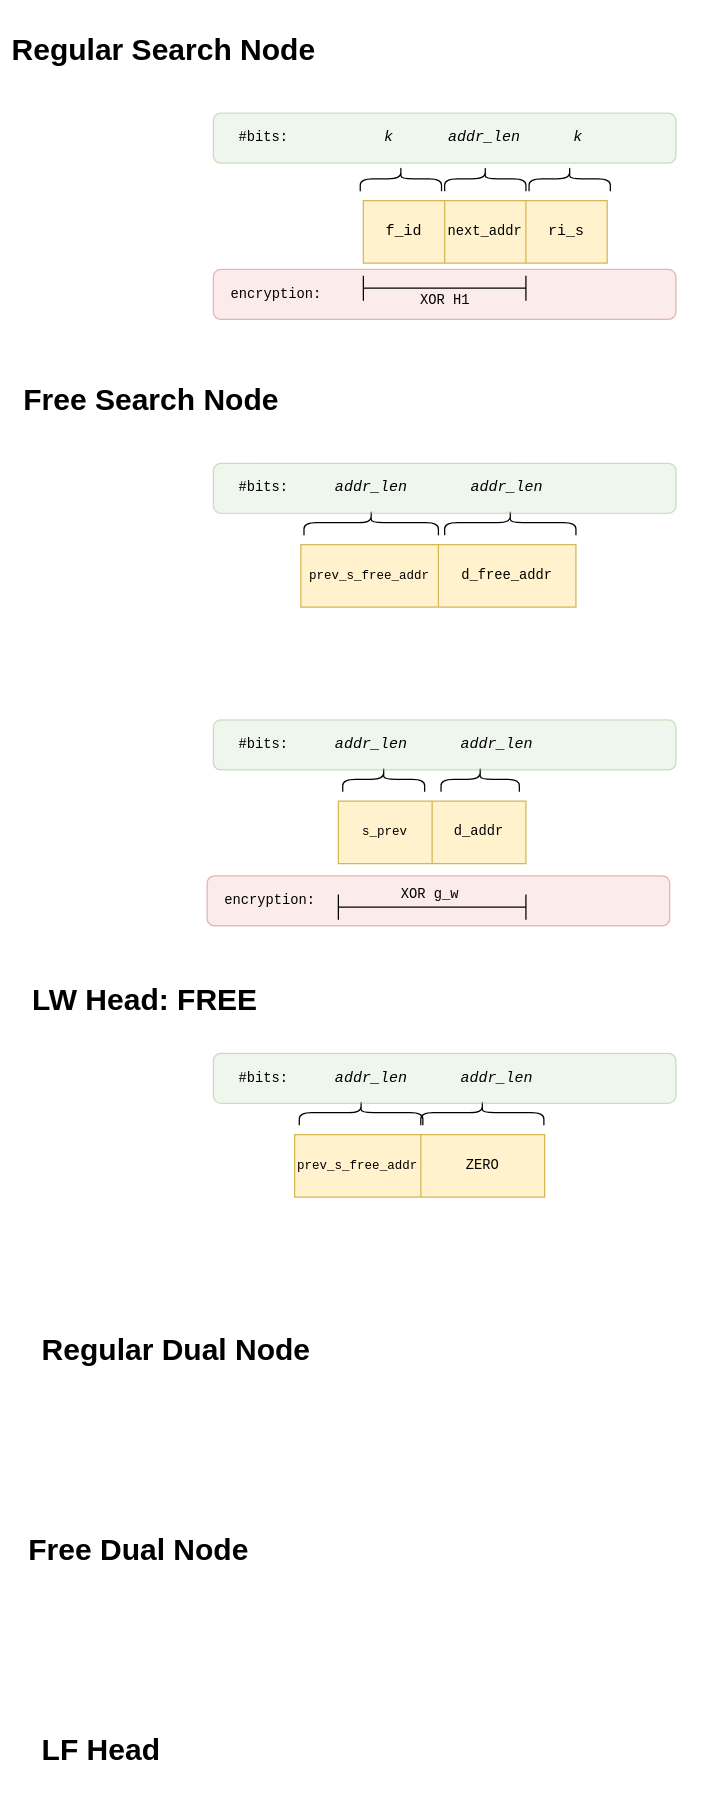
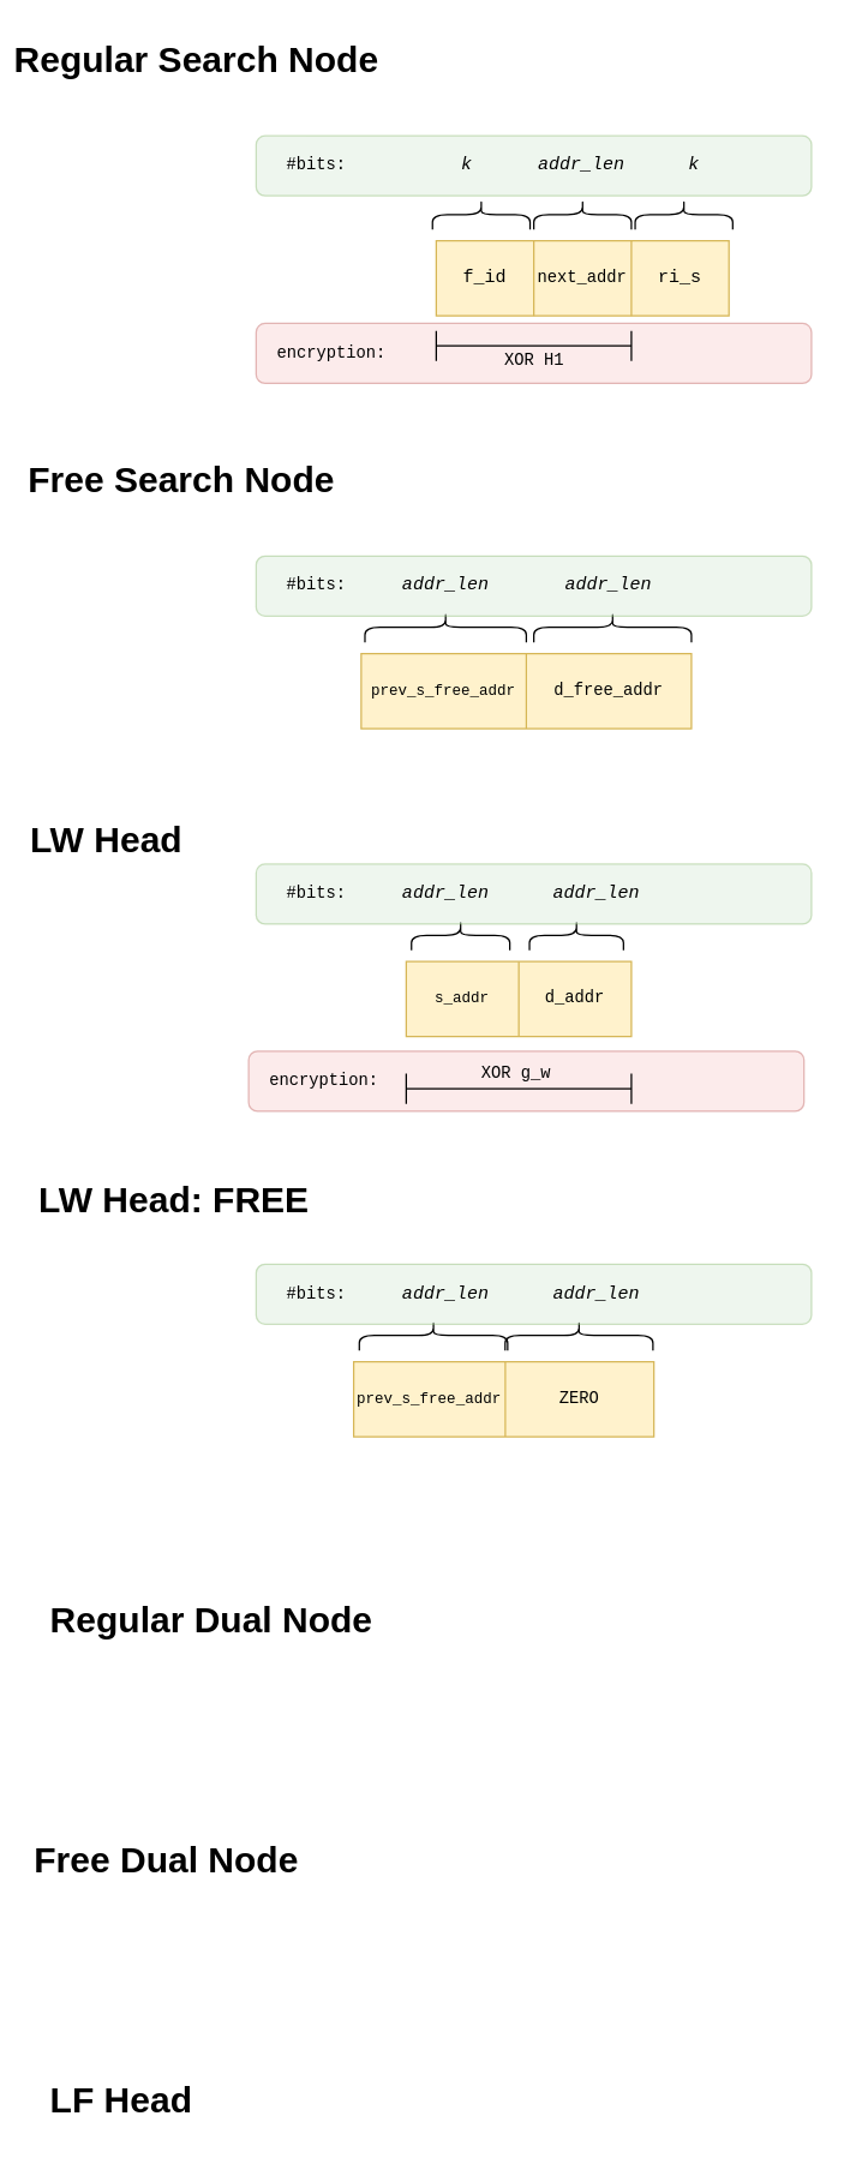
+ <mxCell id="31" value="LW Head" style="text;strokeColor=none;fillColor=none;html=1;fontSize=24;fontStyle=1;verticalAlign=middle;align=center;" parent="1" vertex="1"><mxGeometry x="20" y="540" width="100" height="40" as="geometry" /></mxCell>
- <mxCell id="34" value="&lt;font style=&quot;font-size: 10px;&quot;&gt;s_prev&lt;/font&gt;" style="shape=partialRectangle;html=1;whiteSpace=wrap;connectable=0;overflow=hidden;fillColor=none;top=0;left=0;bottom=0;right=0;pointerEvents=1;fontFamily=Courier New;" parent="33" vertex="1"><mxGeometry width="75" height="50" as="geometry"><mxRectangle width="75" height="50" as="alternateBounds" /></mxGeometry></mxCell>
+ <mxCell id="34" value="&lt;font style=&quot;font-size: 10px;&quot;&gt;s_addr&lt;/font&gt;" style="shape=partialRectangle;html=1;whiteSpace=wrap;connectable=0;overflow=hidden;fillColor=none;top=0;left=0;bottom=0;right=0;pointerEvents=1;fontFamily=Courier New;" parent="33" vertex="1"><mxGeometry width="75" height="50" as="geometry"><mxRectangle width="75" height="50" as="alternateBounds" /></mxGeometry></mxCell>
